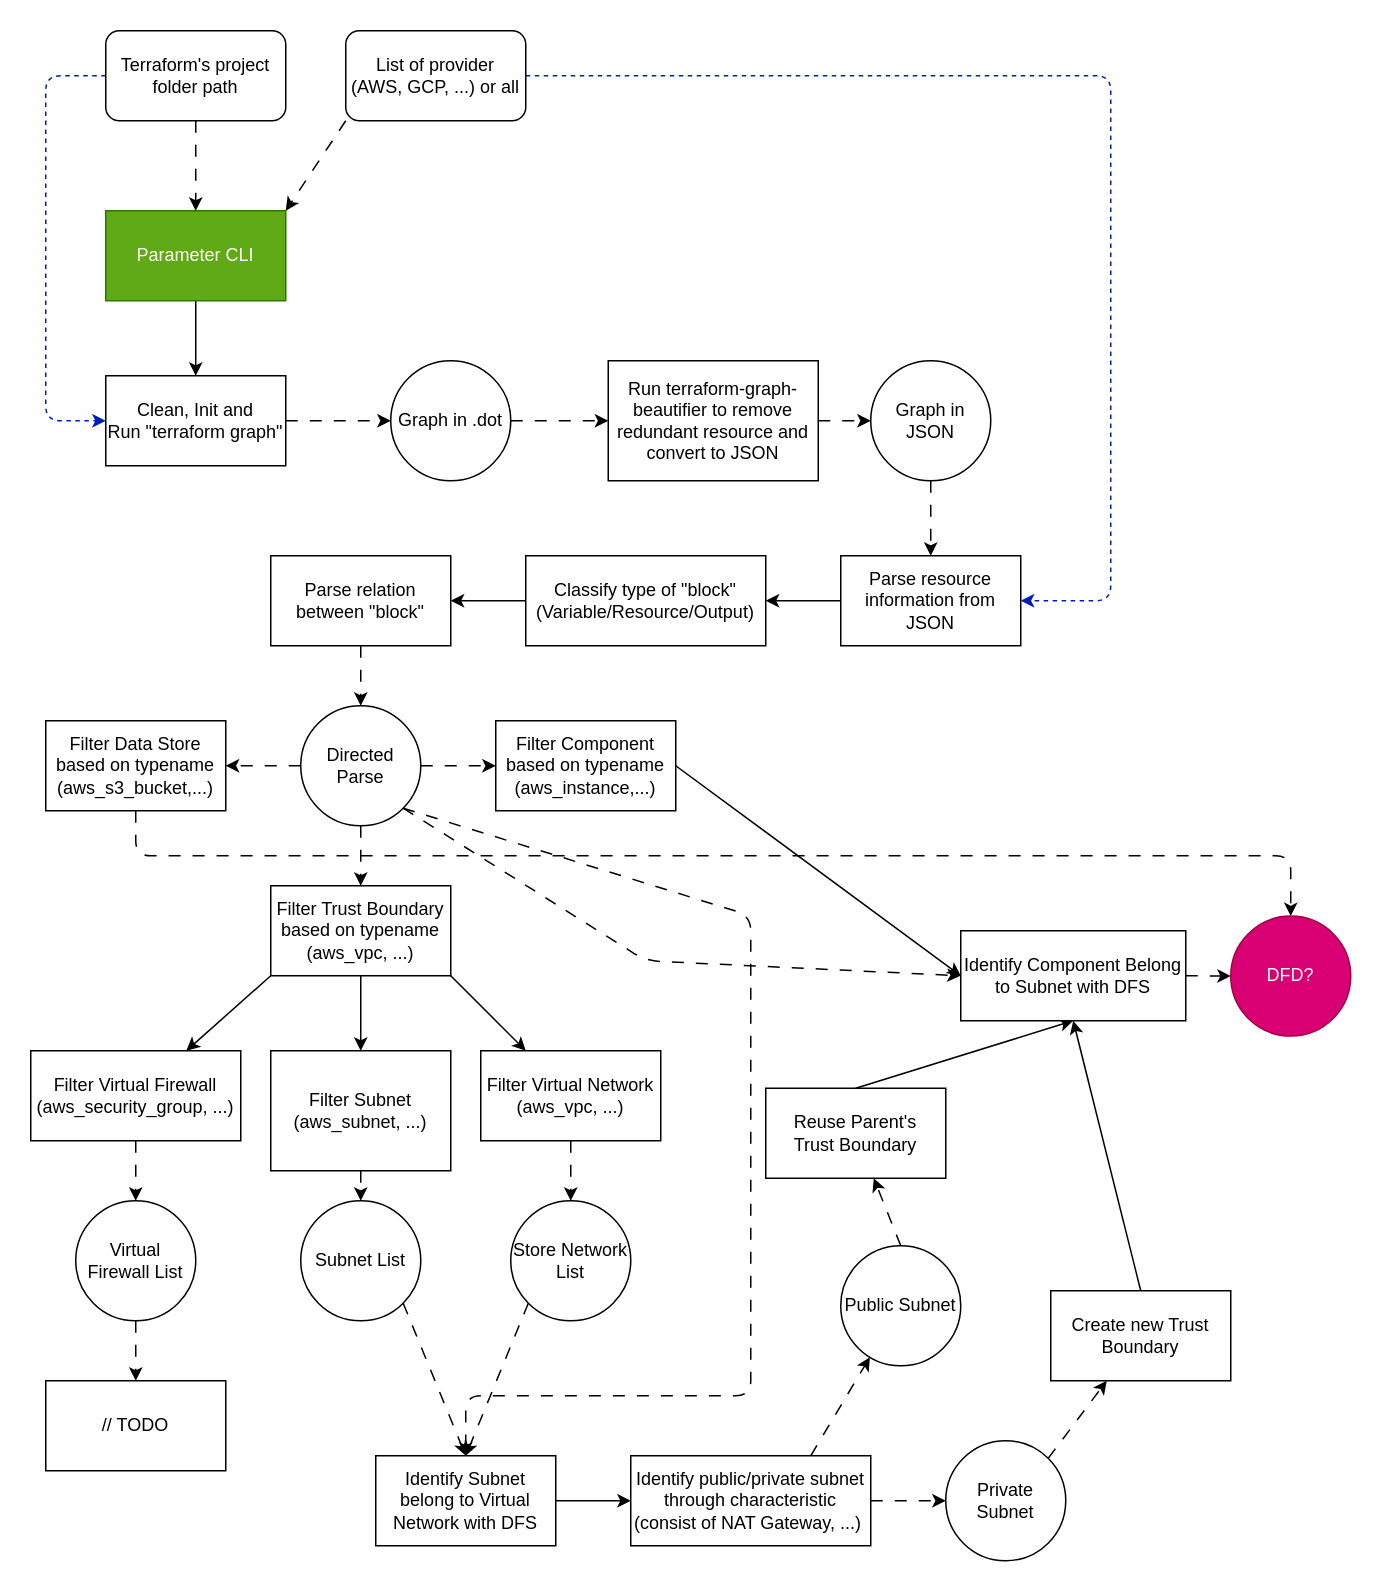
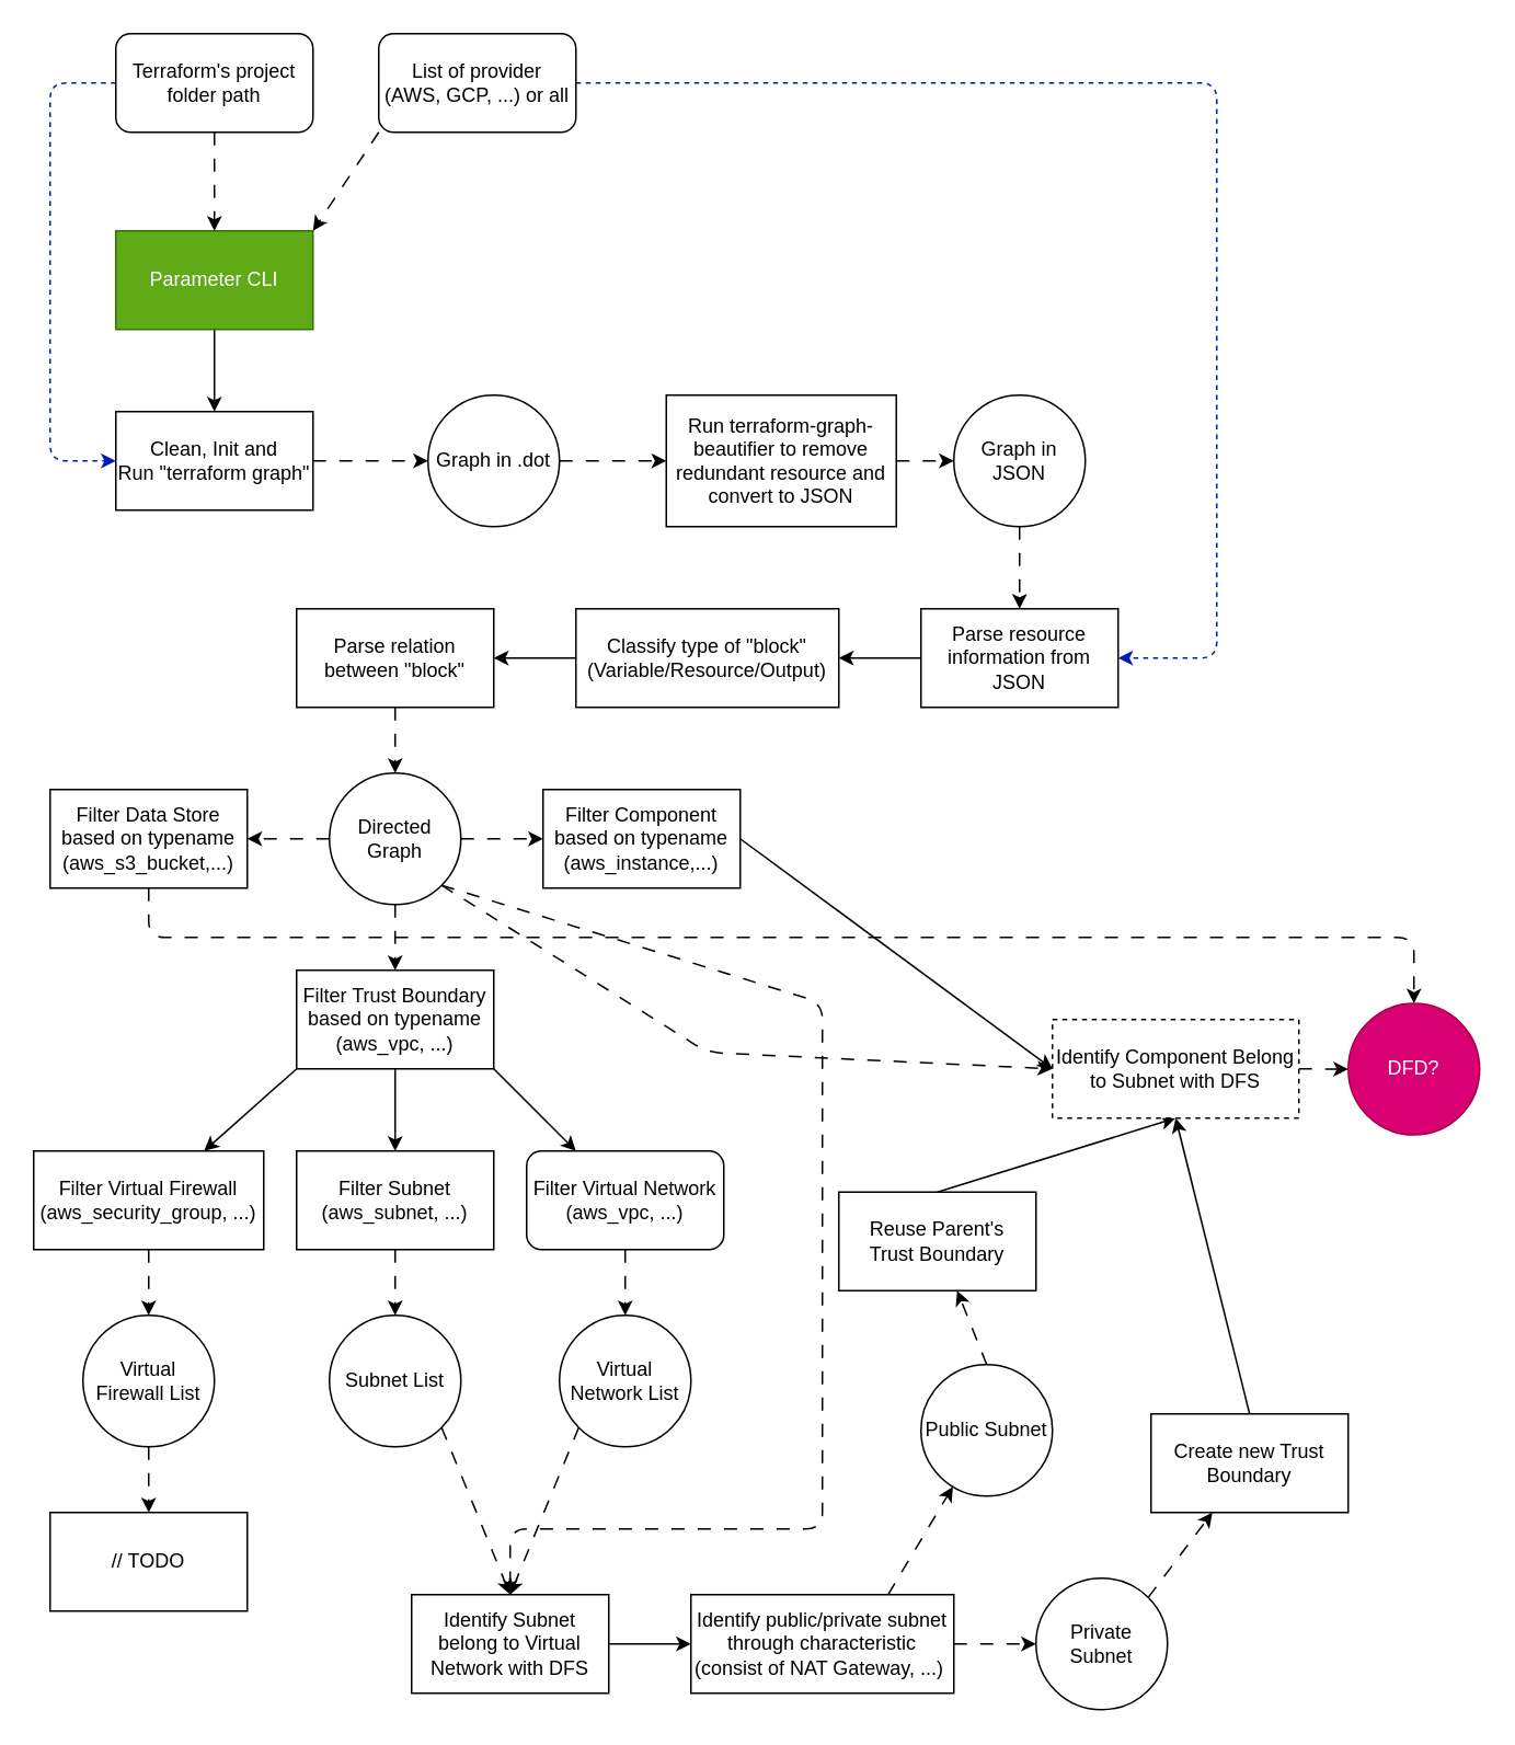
- <mxCell id="26" value="Directed Parse" style="ellipse;whiteSpace=wrap;html=1;aspect=fixed;" vertex="1" parent="1"><mxGeometry x="199.997" y="470" width="80" height="80" as="geometry" /></mxCell>
+ <mxCell id="26" value="Directed Graph" style="ellipse;whiteSpace=wrap;html=1;aspect=fixed;" vertex="1" parent="1"><mxGeometry x="199.997" y="470" width="80" height="80" as="geometry" /></mxCell>
- <mxCell id="65" value="Identify Component Belong to Subnet with DFS" style="rounded=0;whiteSpace=wrap;html=1;" vertex="1" parent="1"><mxGeometry x="640" y="620" width="150" height="60" as="geometry" /></mxCell>
+ <mxCell id="65" value="Identify Component Belong to Subnet with DFS" style="rounded=0;whiteSpace=wrap;html=1;dashed=1;" vertex="1" parent="1"><mxGeometry x="640" y="620" width="150" height="60" as="geometry" /></mxCell>
- <mxCell id="43" value="Filter Virtual Network&lt;br&gt;(aws_vpc, ...)" style="rounded=0;whiteSpace=wrap;html=1;" vertex="1" parent="1"><mxGeometry x="320" y="700" width="120" height="60" as="geometry" /></mxCell>
+ <mxCell id="43" value="Filter Virtual Network&lt;br&gt;(aws_vpc, ...)" style="whiteSpace=wrap;html=1;rounded=1;" vertex="1" parent="1"><mxGeometry x="320" y="700" width="120" height="60" as="geometry" /></mxCell>
- <mxCell id="41" value="Filter Subnet&lt;br&gt;(aws_subnet, ...)" style="rounded=0;whiteSpace=wrap;html=1;" vertex="1" parent="1"><mxGeometry x="180" y="700" width="120" height="80" as="geometry" /></mxCell>
+ <mxCell id="41" value="Filter Subnet&lt;br&gt;(aws_subnet, ...)" style="rounded=0;whiteSpace=wrap;html=1;" vertex="1" parent="1"><mxGeometry x="180" y="700" width="120" height="60" as="geometry" /></mxCell>
- <mxCell id="49" value="Store Network List" style="ellipse;whiteSpace=wrap;html=1;aspect=fixed;" vertex="1" parent="1"><mxGeometry x="340" y="800" width="80" height="80" as="geometry" /></mxCell>
+ <mxCell id="49" value="Virtual Network List" style="ellipse;whiteSpace=wrap;html=1;aspect=fixed;" vertex="1" parent="1"><mxGeometry x="340" y="800" width="80" height="80" as="geometry" /></mxCell>
